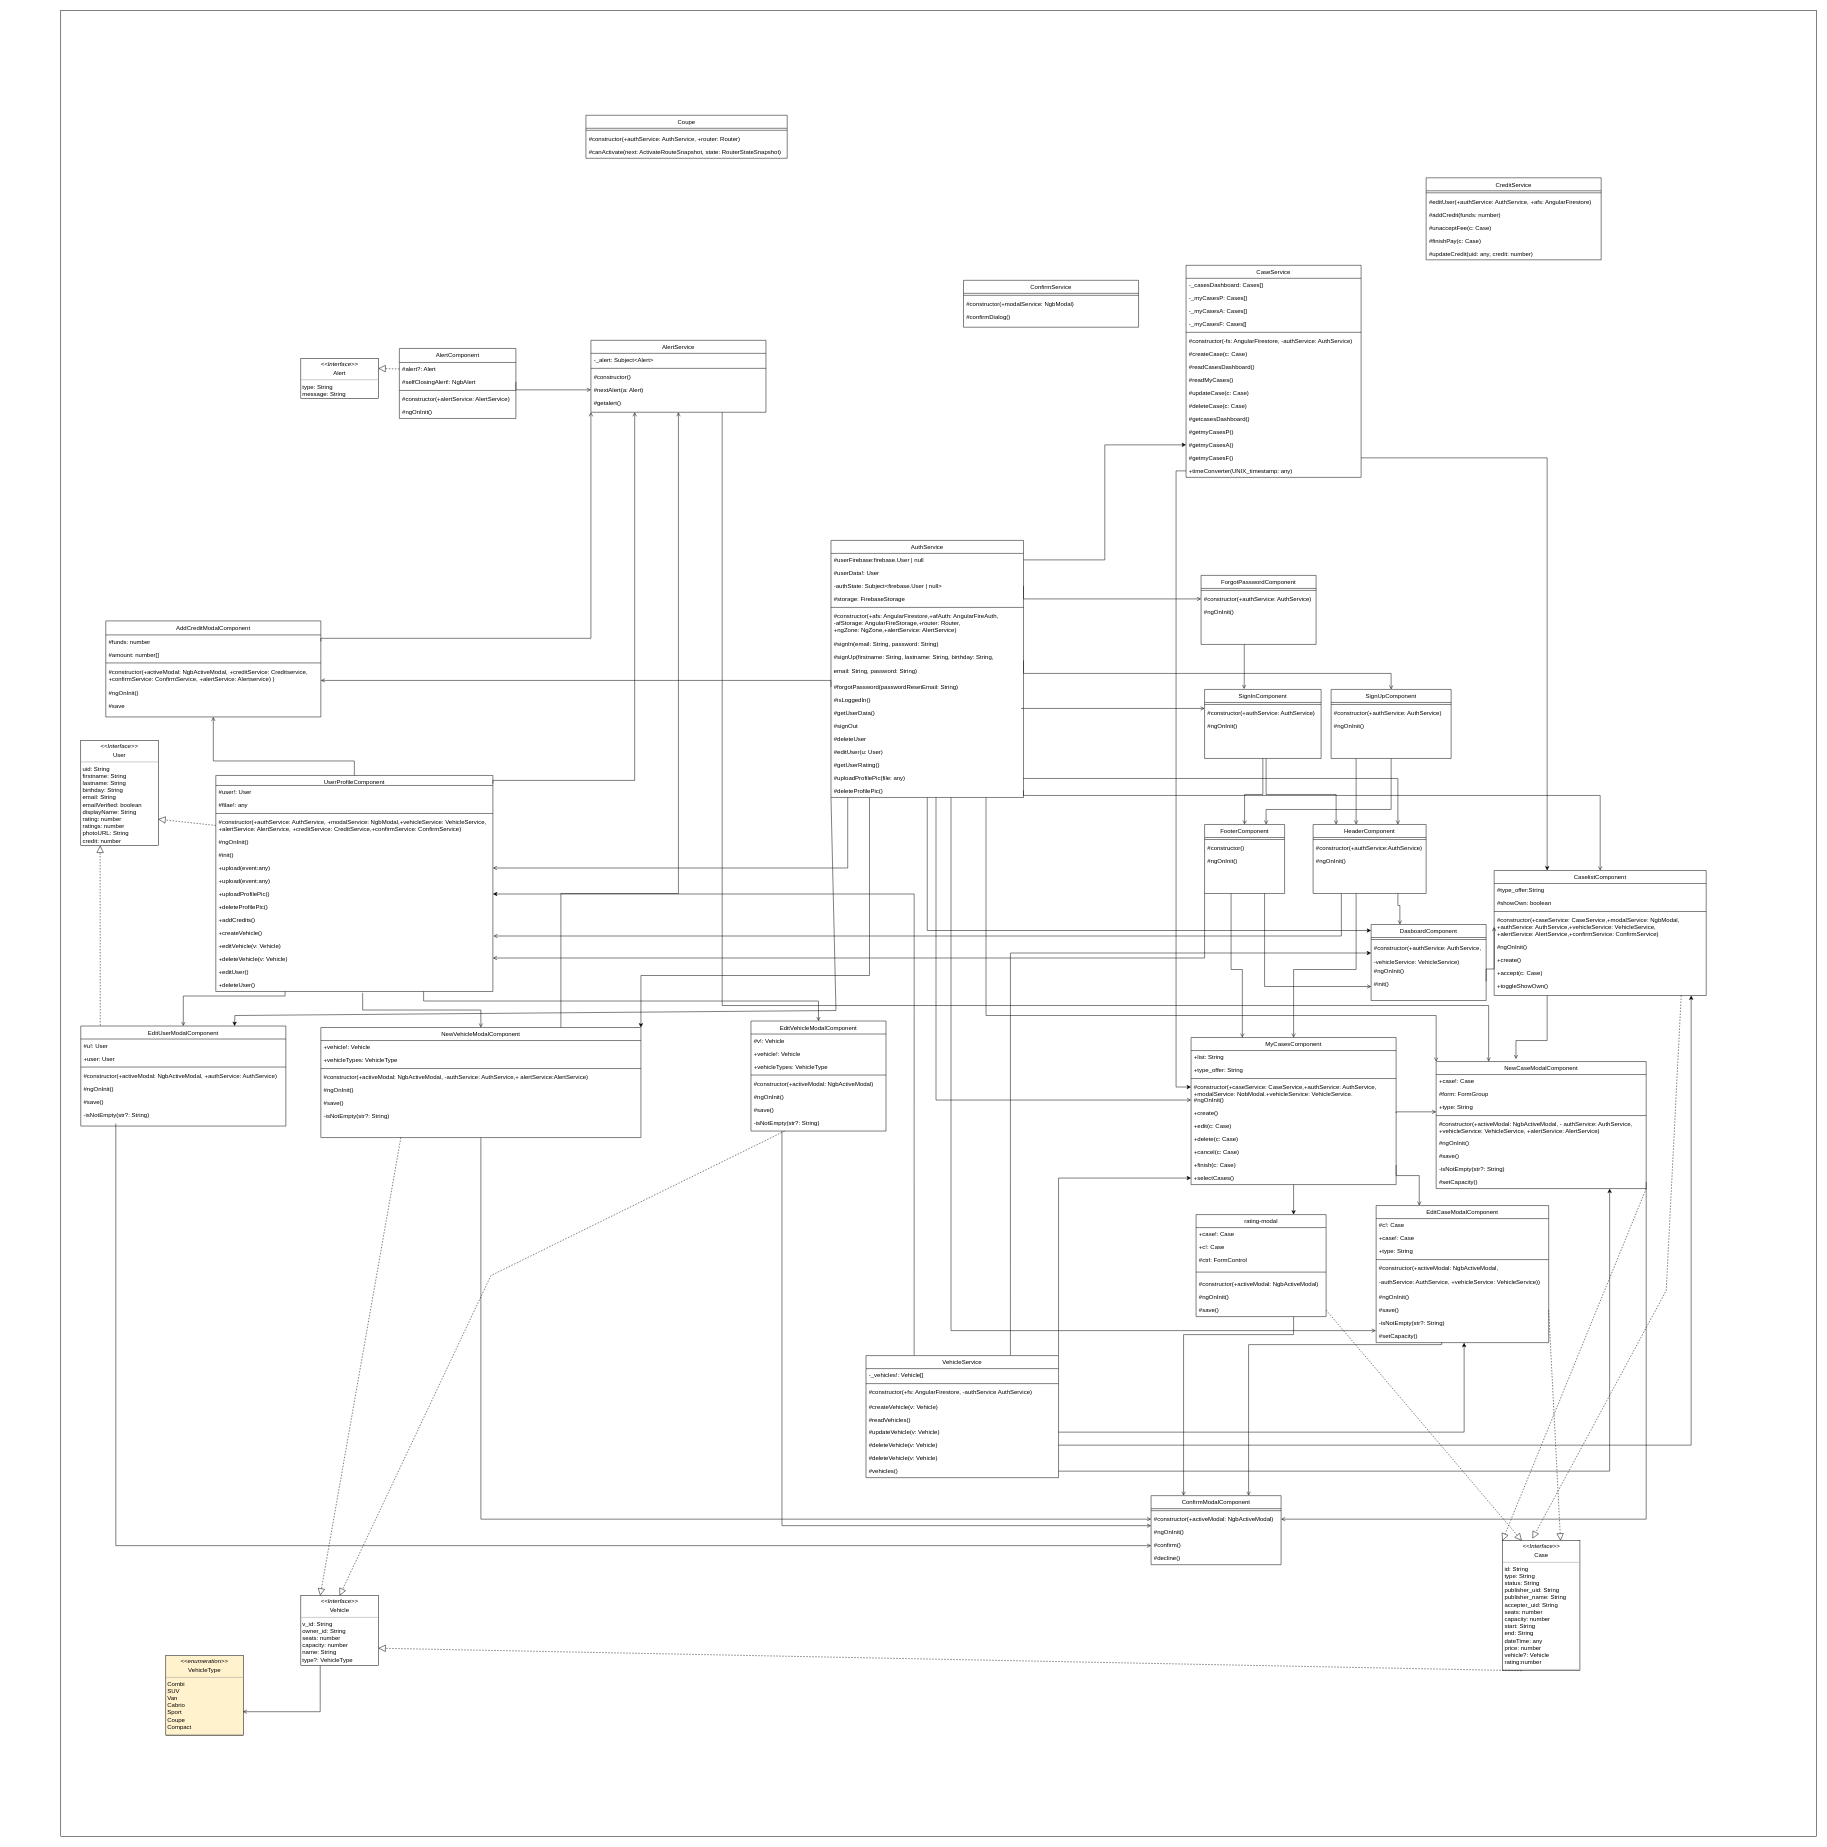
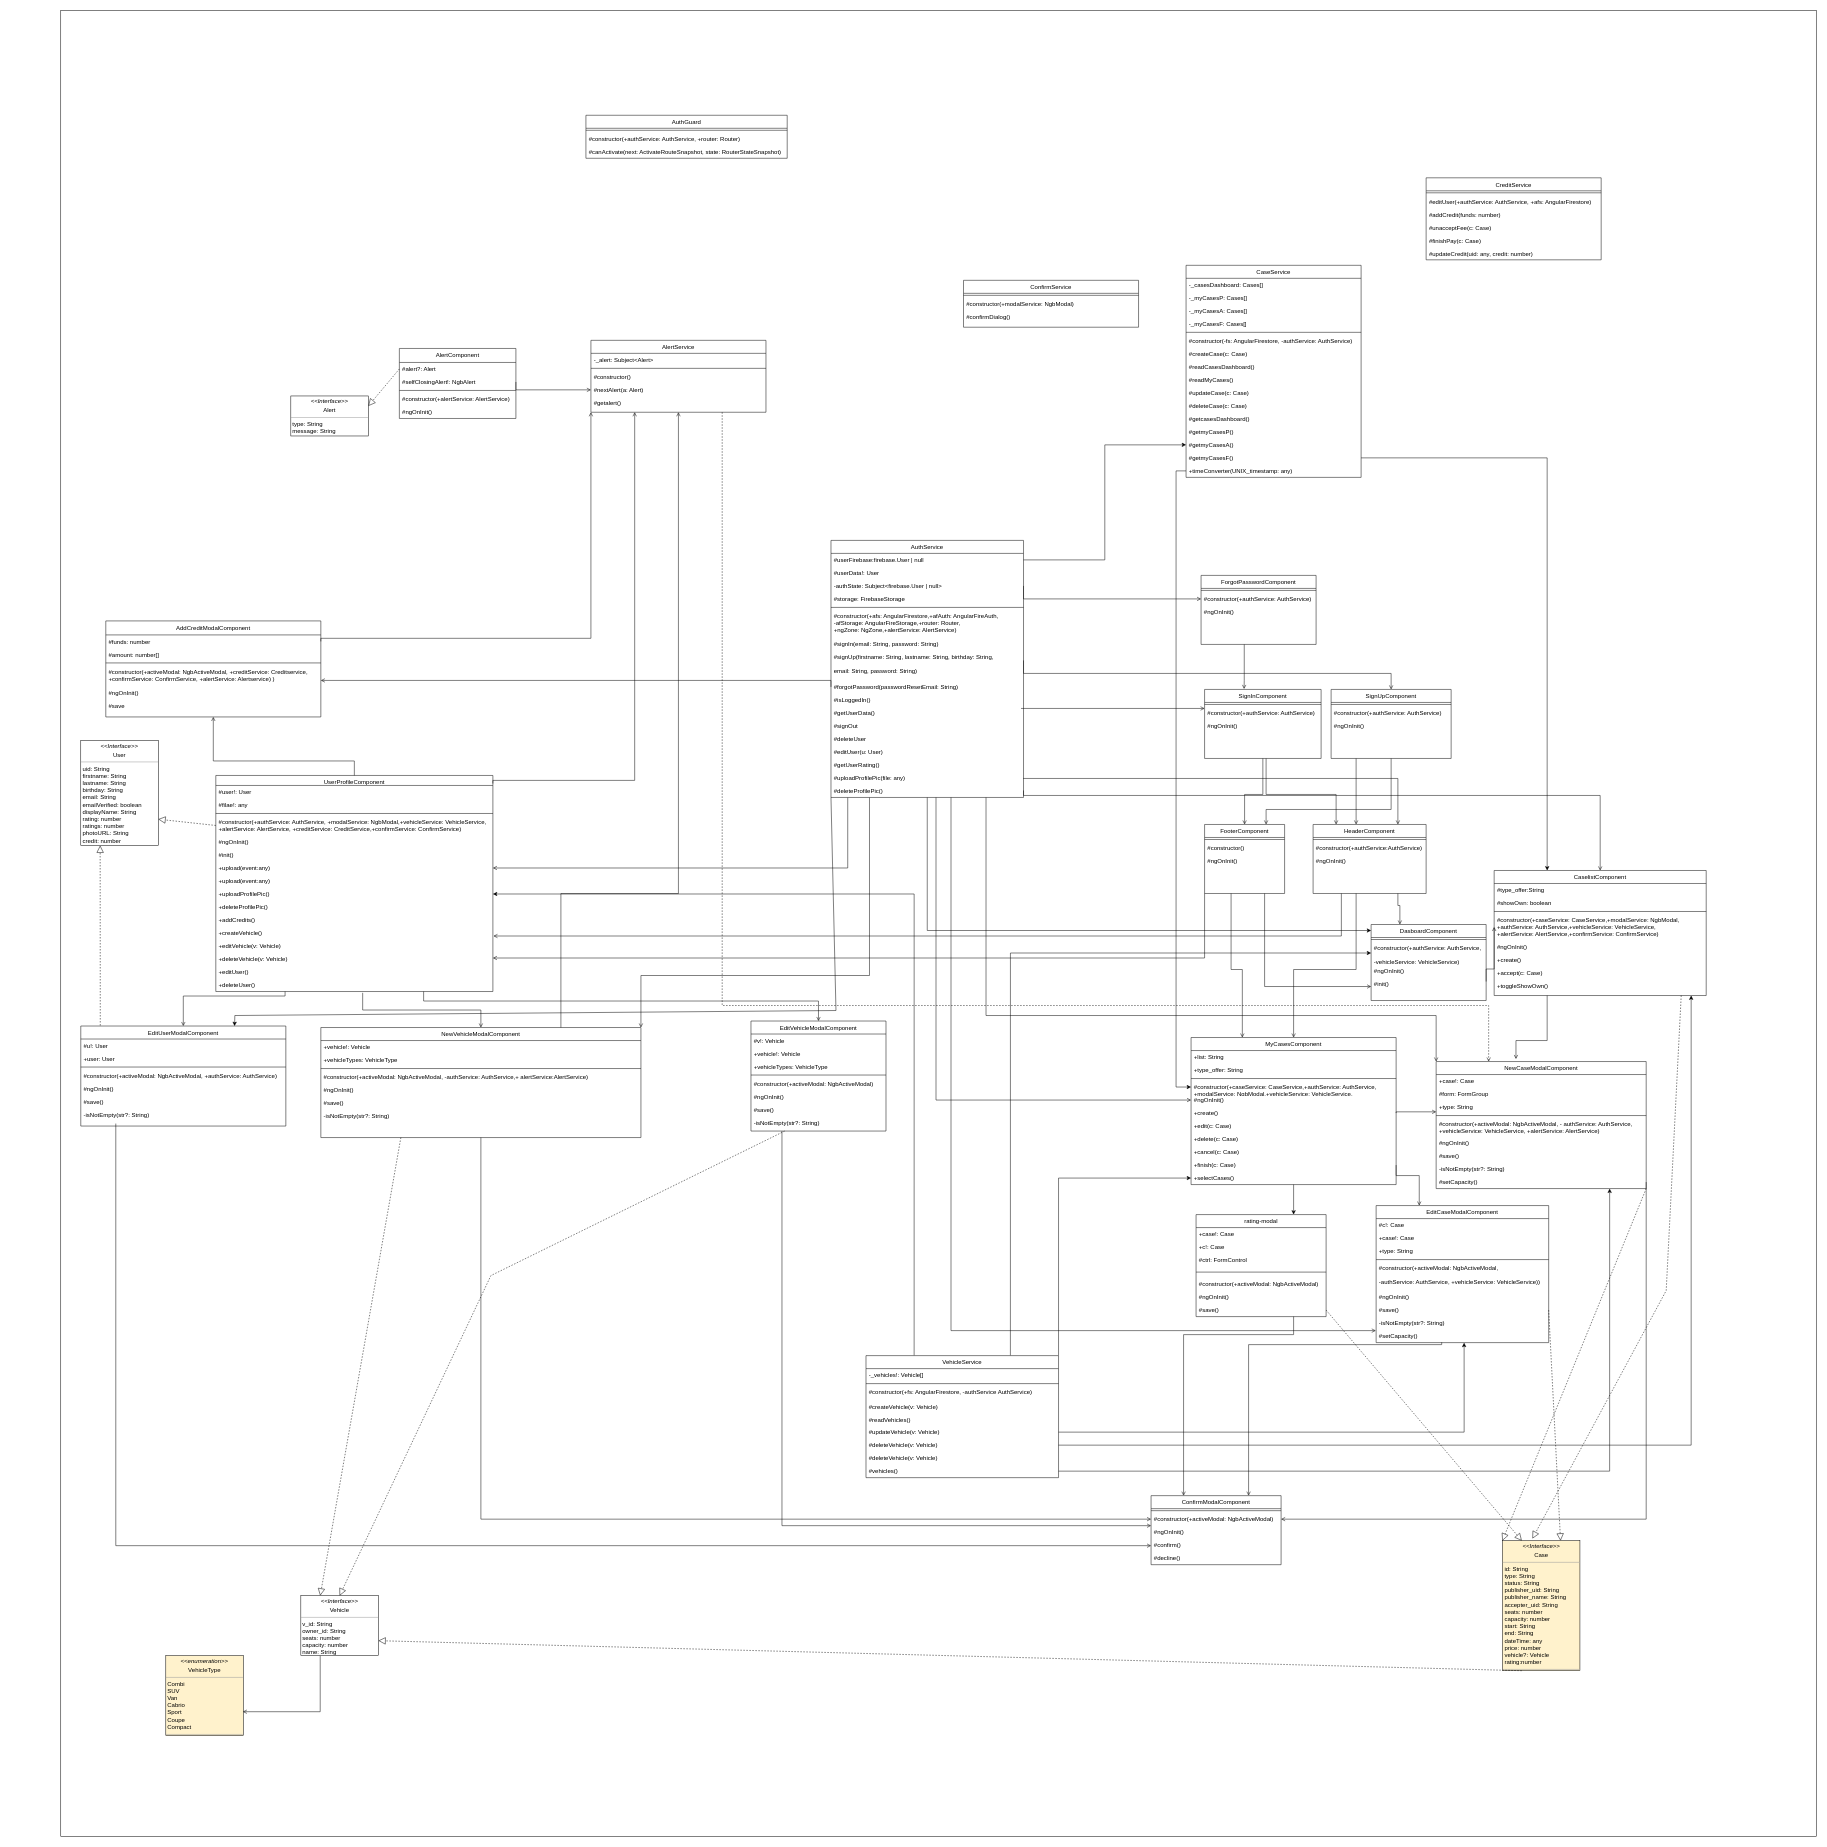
- <mxCell id="32" value="Coupe" style="swimlane;fontStyle=0;childLayout=stackLayout;horizontal=1;startSize=26;fillColor=none;horizontalStack=0;resizeParent=1;resizeParentMax=0;resizeLast=0;collapsible=1;marginBottom=0;" parent="1" vertex="1"><mxGeometry x="1171" y="230" width="402.5" height="86" as="geometry" /></mxCell>
+ <mxCell id="32" value="AuthGuard" style="swimlane;fontStyle=0;childLayout=stackLayout;horizontal=1;startSize=26;fillColor=none;horizontalStack=0;resizeParent=1;resizeParentMax=0;resizeLast=0;collapsible=1;marginBottom=0;" parent="1" vertex="1"><mxGeometry x="1171" y="230" width="402.5" height="86" as="geometry" /></mxCell>
- <mxCell id="194" value="&lt;p style=&quot;margin: 0px ; margin-top: 4px ; text-align: center&quot;&gt;&lt;i&gt;&amp;lt;&amp;lt;Interface&amp;gt;&amp;gt;&lt;/i&gt;&lt;br&gt;&lt;/p&gt;&lt;p style=&quot;margin: 0px ; margin-top: 4px ; text-align: center&quot;&gt;Alert&lt;br&gt;&lt;/p&gt;&lt;hr size=&quot;1&quot;&gt;&lt;div&gt;&amp;nbsp;type: String&lt;/div&gt;&lt;div&gt;&amp;nbsp;message: String&lt;br&gt;&lt;/div&gt;&lt;hr size=&quot;1&quot;&gt;" style="verticalAlign=top;align=left;overflow=fill;fontSize=12;fontFamily=Helvetica;html=1;" parent="1" vertex="1"><mxGeometry x="601" y="716.22" width="155" height="80" as="geometry" /></mxCell>
+ <mxCell id="194" value="&lt;p style=&quot;margin: 0px ; margin-top: 4px ; text-align: center&quot;&gt;&lt;i&gt;&amp;lt;&amp;lt;Interface&amp;gt;&amp;gt;&lt;/i&gt;&lt;br&gt;&lt;/p&gt;&lt;p style=&quot;margin: 0px ; margin-top: 4px ; text-align: center&quot;&gt;Alert&lt;br&gt;&lt;/p&gt;&lt;hr size=&quot;1&quot;&gt;&lt;div&gt;&amp;nbsp;type: String&lt;/div&gt;&lt;div&gt;&amp;nbsp;message: String&lt;br&gt;&lt;/div&gt;&lt;hr size=&quot;1&quot;&gt;" style="verticalAlign=top;align=left;overflow=fill;fontSize=12;fontFamily=Helvetica;html=1;" parent="1" vertex="1"><mxGeometry x="581" y="791.22" width="155" height="80" as="geometry" /></mxCell>
- <mxCell id="237" value="" style="endArrow=open;shadow=0;strokeWidth=1;rounded=0;endFill=1;edgeStyle=elbowEdgeStyle;elbow=vertical;entryX=0.25;entryY=0;entryDx=0;entryDy=0;exitX=0.75;exitY=1;exitDx=0;exitDy=0;" parent="1" source="209" target="3" edge="1"><mxGeometry x="0.5" y="41" relative="1" as="geometry"><mxPoint x="1581" y="2110.22" as="sourcePoint" /><mxPoint x="1816" y="880" as="targetPoint" /><mxPoint x="-40" y="32" as="offset" /><Array as="points"><mxPoint x="2241" y="2010" /></Array></mxGeometry></mxCell>
+ <mxCell id="237" value="" style="endArrow=open;shadow=0;strokeWidth=1;rounded=0;endFill=1;edgeStyle=elbowEdgeStyle;elbow=vertical;entryX=0.25;entryY=0;entryDx=0;entryDy=0;exitX=0.75;exitY=1;exitDx=0;exitDy=0;dashed=1;" parent="1" source="209" target="3" edge="1"><mxGeometry x="0.5" y="41" relative="1" as="geometry"><mxPoint x="1581" y="2110.22" as="sourcePoint" /><mxPoint x="1816" y="880" as="targetPoint" /><mxPoint x="-40" y="32" as="offset" /><Array as="points"><mxPoint x="2241" y="2010" /></Array></mxGeometry></mxCell>
- <mxCell id="246" value="" style="endArrow=classic;shadow=0;strokeWidth=1;rounded=0;endFill=1;edgeStyle=elbowEdgeStyle;elbow=vertical;exitX=0.2;exitY=1.013;exitDx=0;exitDy=0;entryX=1;entryY=0;entryDx=0;entryDy=0;exitPerimeter=0;" parent="1" source="31" target="99" edge="1"><mxGeometry x="0.5" y="41" relative="1" as="geometry"><mxPoint x="1741" y="1601" as="sourcePoint" /><mxPoint x="2641" y="2129" as="targetPoint" /><mxPoint x="-40" y="32" as="offset" /><Array as="points"><mxPoint x="1521" y="1950" /></Array></mxGeometry></mxCell>
+ <mxCell id="246" value="" style="endArrow=open;shadow=0;strokeWidth=1;rounded=0;endFill=1;edgeStyle=elbowEdgeStyle;elbow=vertical;exitX=0.2;exitY=1.013;exitDx=0;exitDy=0;entryX=1;entryY=0;entryDx=0;entryDy=0;exitPerimeter=0;" parent="1" source="31" target="99" edge="1"><mxGeometry x="0.5" y="41" relative="1" as="geometry"><mxPoint x="1741" y="1601" as="sourcePoint" /><mxPoint x="2641" y="2129" as="targetPoint" /><mxPoint x="-40" y="32" as="offset" /><Array as="points"><mxPoint x="1521" y="1950" /></Array></mxGeometry></mxCell>
- <mxCell id="151" value="&lt;p style=&quot;margin: 0px ; margin-top: 4px ; text-align: center&quot;&gt;&lt;i&gt;&amp;lt;&amp;lt;Interface&amp;gt;&amp;gt;&lt;/i&gt;&lt;br&gt;&lt;/p&gt;&lt;p style=&quot;margin: 0px ; margin-top: 4px ; text-align: center&quot;&gt;Case&lt;br&gt;&lt;/p&gt;&lt;hr size=&quot;1&quot;&gt;&lt;p style=&quot;margin: 0px ; margin-left: 4px&quot;&gt;id: String&lt;br&gt;type: String&lt;/p&gt;&lt;p style=&quot;margin: 0px ; margin-left: 4px&quot;&gt;status: String&lt;/p&gt;&lt;p style=&quot;margin: 0px ; margin-left: 4px&quot;&gt;publisher_uid: String&lt;/p&gt;&lt;p style=&quot;margin: 0px ; margin-left: 4px&quot;&gt;publisher_name: String&lt;br&gt;&lt;/p&gt;&lt;p style=&quot;margin: 0px ; margin-left: 4px&quot;&gt;accepter_uid: String&lt;/p&gt;&lt;p style=&quot;margin: 0px ; margin-left: 4px&quot;&gt;seats: number&lt;/p&gt;&lt;p style=&quot;margin: 0px ; margin-left: 4px&quot;&gt;capacity: number&lt;/p&gt;&lt;p style=&quot;margin: 0px ; margin-left: 4px&quot;&gt;start: String&lt;/p&gt;&lt;p style=&quot;margin: 0px ; margin-left: 4px&quot;&gt;end: String&lt;/p&gt;&lt;p style=&quot;margin: 0px ; margin-left: 4px&quot;&gt;dateTime: any&lt;/p&gt;&lt;p style=&quot;margin: 0px ; margin-left: 4px&quot;&gt;price: number&lt;/p&gt;&lt;p style=&quot;margin: 0px ; margin-left: 4px&quot;&gt;vehicle?: Vehicle&lt;/p&gt;&lt;p style=&quot;margin: 0px ; margin-left: 4px&quot;&gt;rating:number&lt;br&gt;&lt;/p&gt;&lt;hr size=&quot;1&quot;&gt;" style="verticalAlign=top;align=left;overflow=fill;fontSize=12;fontFamily=Helvetica;html=1;" parent="1" vertex="1"><mxGeometry x="3003.5" y="3080" width="155" height="260" as="geometry" /></mxCell>
+ <mxCell id="151" value="&lt;p style=&quot;margin: 0px ; margin-top: 4px ; text-align: center&quot;&gt;&lt;i&gt;&amp;lt;&amp;lt;Interface&amp;gt;&amp;gt;&lt;/i&gt;&lt;br&gt;&lt;/p&gt;&lt;p style=&quot;margin: 0px ; margin-top: 4px ; text-align: center&quot;&gt;Case&lt;br&gt;&lt;/p&gt;&lt;hr size=&quot;1&quot;&gt;&lt;p style=&quot;margin: 0px ; margin-left: 4px&quot;&gt;id: String&lt;br&gt;type: String&lt;/p&gt;&lt;p style=&quot;margin: 0px ; margin-left: 4px&quot;&gt;status: String&lt;/p&gt;&lt;p style=&quot;margin: 0px ; margin-left: 4px&quot;&gt;publisher_uid: String&lt;/p&gt;&lt;p style=&quot;margin: 0px ; margin-left: 4px&quot;&gt;publisher_name: String&lt;br&gt;&lt;/p&gt;&lt;p style=&quot;margin: 0px ; margin-left: 4px&quot;&gt;accepter_uid: String&lt;/p&gt;&lt;p style=&quot;margin: 0px ; margin-left: 4px&quot;&gt;seats: number&lt;/p&gt;&lt;p style=&quot;margin: 0px ; margin-left: 4px&quot;&gt;capacity: number&lt;/p&gt;&lt;p style=&quot;margin: 0px ; margin-left: 4px&quot;&gt;start: String&lt;/p&gt;&lt;p style=&quot;margin: 0px ; margin-left: 4px&quot;&gt;end: String&lt;/p&gt;&lt;p style=&quot;margin: 0px ; margin-left: 4px&quot;&gt;dateTime: any&lt;/p&gt;&lt;p style=&quot;margin: 0px ; margin-left: 4px&quot;&gt;price: number&lt;/p&gt;&lt;p style=&quot;margin: 0px ; margin-left: 4px&quot;&gt;vehicle?: Vehicle&lt;/p&gt;&lt;p style=&quot;margin: 0px ; margin-left: 4px&quot;&gt;rating:number&lt;br&gt;&lt;/p&gt;&lt;hr size=&quot;1&quot;&gt;" style="verticalAlign=top;align=left;overflow=fill;fontSize=12;fontFamily=Helvetica;html=1;fillColor=#fff2cc;" parent="1" vertex="1"><mxGeometry x="3003.5" y="3080" width="155" height="260" as="geometry" /></mxCell>
- <mxCell id="158" value="&lt;p style=&quot;margin: 0px ; margin-top: 4px ; text-align: center&quot;&gt;&lt;i&gt;&amp;lt;&amp;lt;Interface&amp;gt;&amp;gt;&lt;/i&gt;&lt;br&gt;&lt;/p&gt;&lt;p style=&quot;margin: 0px ; margin-top: 4px ; text-align: center&quot;&gt;Vehicle&lt;br&gt;&lt;/p&gt;&lt;hr size=&quot;1&quot;&gt;&lt;div&gt;&amp;nbsp;v_id: String&lt;/div&gt;&lt;div&gt;&amp;nbsp;owner_id: String&lt;/div&gt;&lt;div&gt;&amp;nbsp;seats: number&lt;/div&gt;&lt;div&gt;&amp;nbsp;capacity: number&lt;/div&gt;&lt;div&gt;&amp;nbsp;name: String&lt;/div&gt;&lt;div&gt;&amp;nbsp;type?: VehicleType&lt;br&gt;&lt;/div&gt;&lt;hr size=&quot;1&quot;&gt;" style="verticalAlign=top;align=left;overflow=fill;fontSize=12;fontFamily=Helvetica;html=1;" parent="1" vertex="1"><mxGeometry x="601" y="3190" width="155" height="140" as="geometry" /></mxCell>
+ <mxCell id="158" value="&lt;p style=&quot;margin: 0px ; margin-top: 4px ; text-align: center&quot;&gt;&lt;i&gt;&amp;lt;&amp;lt;Interface&amp;gt;&amp;gt;&lt;/i&gt;&lt;br&gt;&lt;/p&gt;&lt;p style=&quot;margin: 0px ; margin-top: 4px ; text-align: center&quot;&gt;Vehicle&lt;br&gt;&lt;/p&gt;&lt;hr size=&quot;1&quot;&gt;&lt;div&gt;&amp;nbsp;v_id: String&lt;/div&gt;&lt;div&gt;&amp;nbsp;owner_id: String&lt;/div&gt;&lt;div&gt;&amp;nbsp;seats: number&lt;/div&gt;&lt;div&gt;&amp;nbsp;capacity: number&lt;/div&gt;&lt;div&gt;&amp;nbsp;name: String&lt;/div&gt;&lt;div&gt;&amp;nbsp;type?: VehicleType&lt;br&gt;&lt;/div&gt;&lt;hr size=&quot;1&quot;&gt;" style="verticalAlign=top;align=left;overflow=fill;fontSize=12;fontFamily=Helvetica;html=1;" parent="1" vertex="1"><mxGeometry x="601" y="3190" width="155" height="120" as="geometry" /></mxCell>
